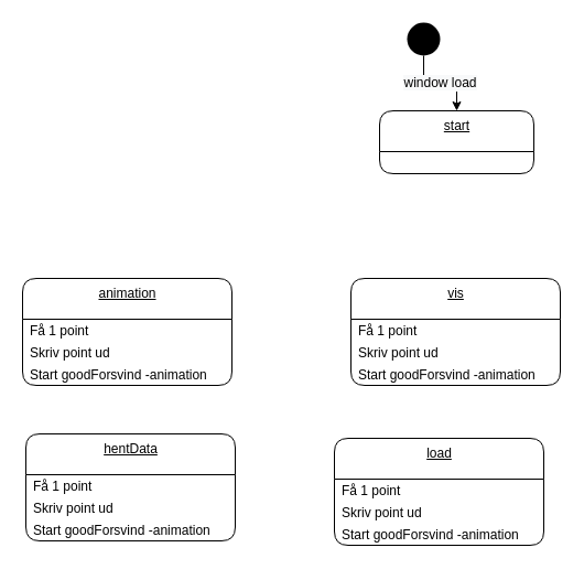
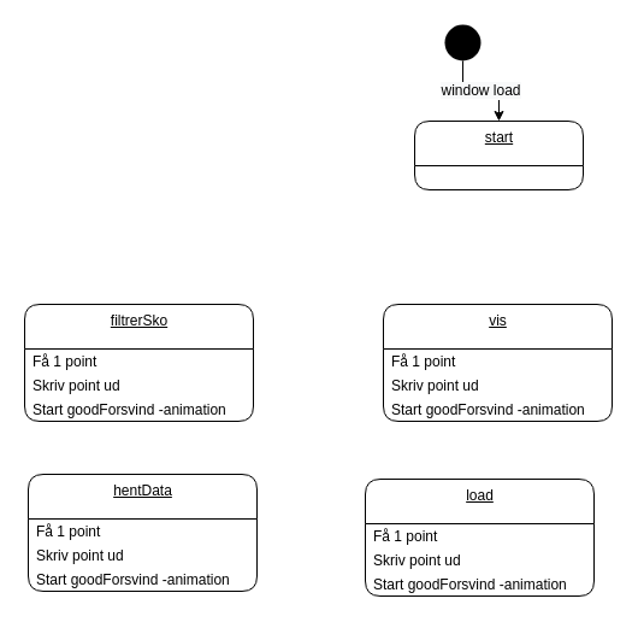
- <mxCell id="17" value="animation" style="swimlane;fontStyle=4;align=center;verticalAlign=top;childLayout=stackLayout;horizontal=1;startSize=37;horizontalStack=0;resizeParent=1;resizeParentMax=0;resizeLast=0;collapsible=0;marginBottom=0;html=1;rounded=1;absoluteArcSize=1;arcSize=25;" vertex="1" parent="1"><mxGeometry x="20" y="252" width="190" height="97" as="geometry" /></mxCell>
+ <mxCell id="17" value="filtrerSko" style="swimlane;fontStyle=4;align=center;verticalAlign=top;childLayout=stackLayout;horizontal=1;startSize=37;horizontalStack=0;resizeParent=1;resizeParentMax=0;resizeLast=0;collapsible=0;marginBottom=0;html=1;rounded=1;absoluteArcSize=1;arcSize=25;" vertex="1" parent="1"><mxGeometry x="20" y="252" width="190" height="97" as="geometry" /></mxCell>
